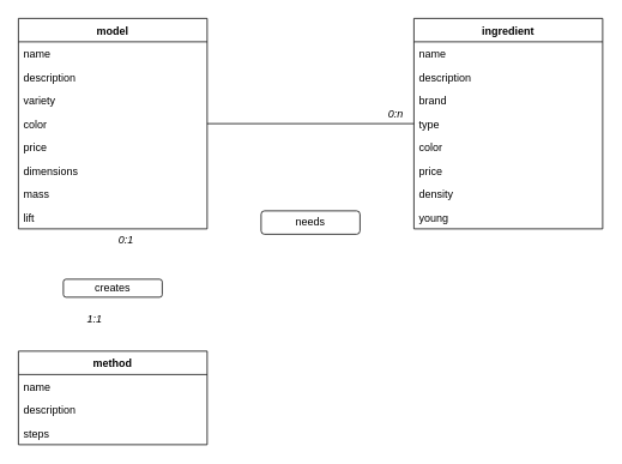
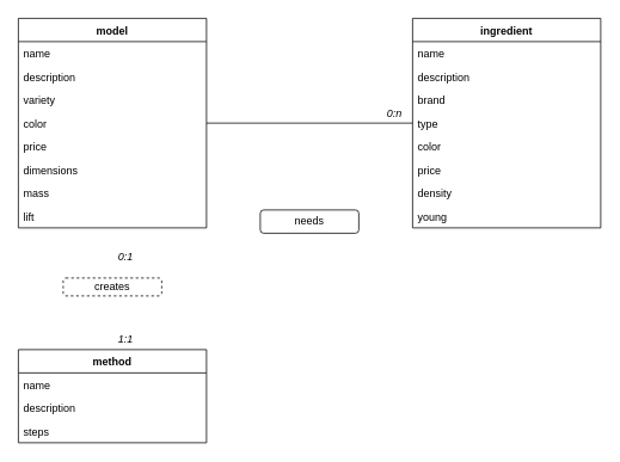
- <mxCell id="29" value="0:1" style="text;html=1;strokeColor=none;fillColor=none;align=center;verticalAlign=middle;whiteSpace=wrap;rounded=0;fontStyle=2" vertex="1" parent="1"><mxGeometry x="120" y="257" width="40" height="20" as="geometry" /></mxCell>
+ <mxCell id="29" value="0:1" style="text;html=1;strokeColor=none;fillColor=none;align=center;verticalAlign=middle;whiteSpace=wrap;rounded=0;fontStyle=2" vertex="1" parent="1"><mxGeometry x="120" y="277" width="40" height="20" as="geometry" /></mxCell>
- <mxCell id="27" value="creates" style="rounded=1;whiteSpace=wrap;html=1;" vertex="1" parent="1"><mxGeometry x="70" y="310" width="110" height="20" as="geometry" /></mxCell>
+ <mxCell id="27" value="creates" style="rounded=1;whiteSpace=wrap;html=1;dashed=1;" vertex="1" parent="1"><mxGeometry x="70" y="310" width="110" height="20" as="geometry" /></mxCell>
- <mxCell id="28" value="1:1" style="text;html=1;strokeColor=none;fillColor=none;align=center;verticalAlign=middle;whiteSpace=wrap;rounded=0;fontStyle=2" vertex="1" parent="1"><mxGeometry x="85" y="344" width="40" height="20" as="geometry" /></mxCell>
+ <mxCell id="28" value="1:1" style="text;html=1;strokeColor=none;fillColor=none;align=center;verticalAlign=middle;whiteSpace=wrap;rounded=0;fontStyle=2" vertex="1" parent="1"><mxGeometry x="120" y="369" width="40" height="20" as="geometry" /></mxCell>
